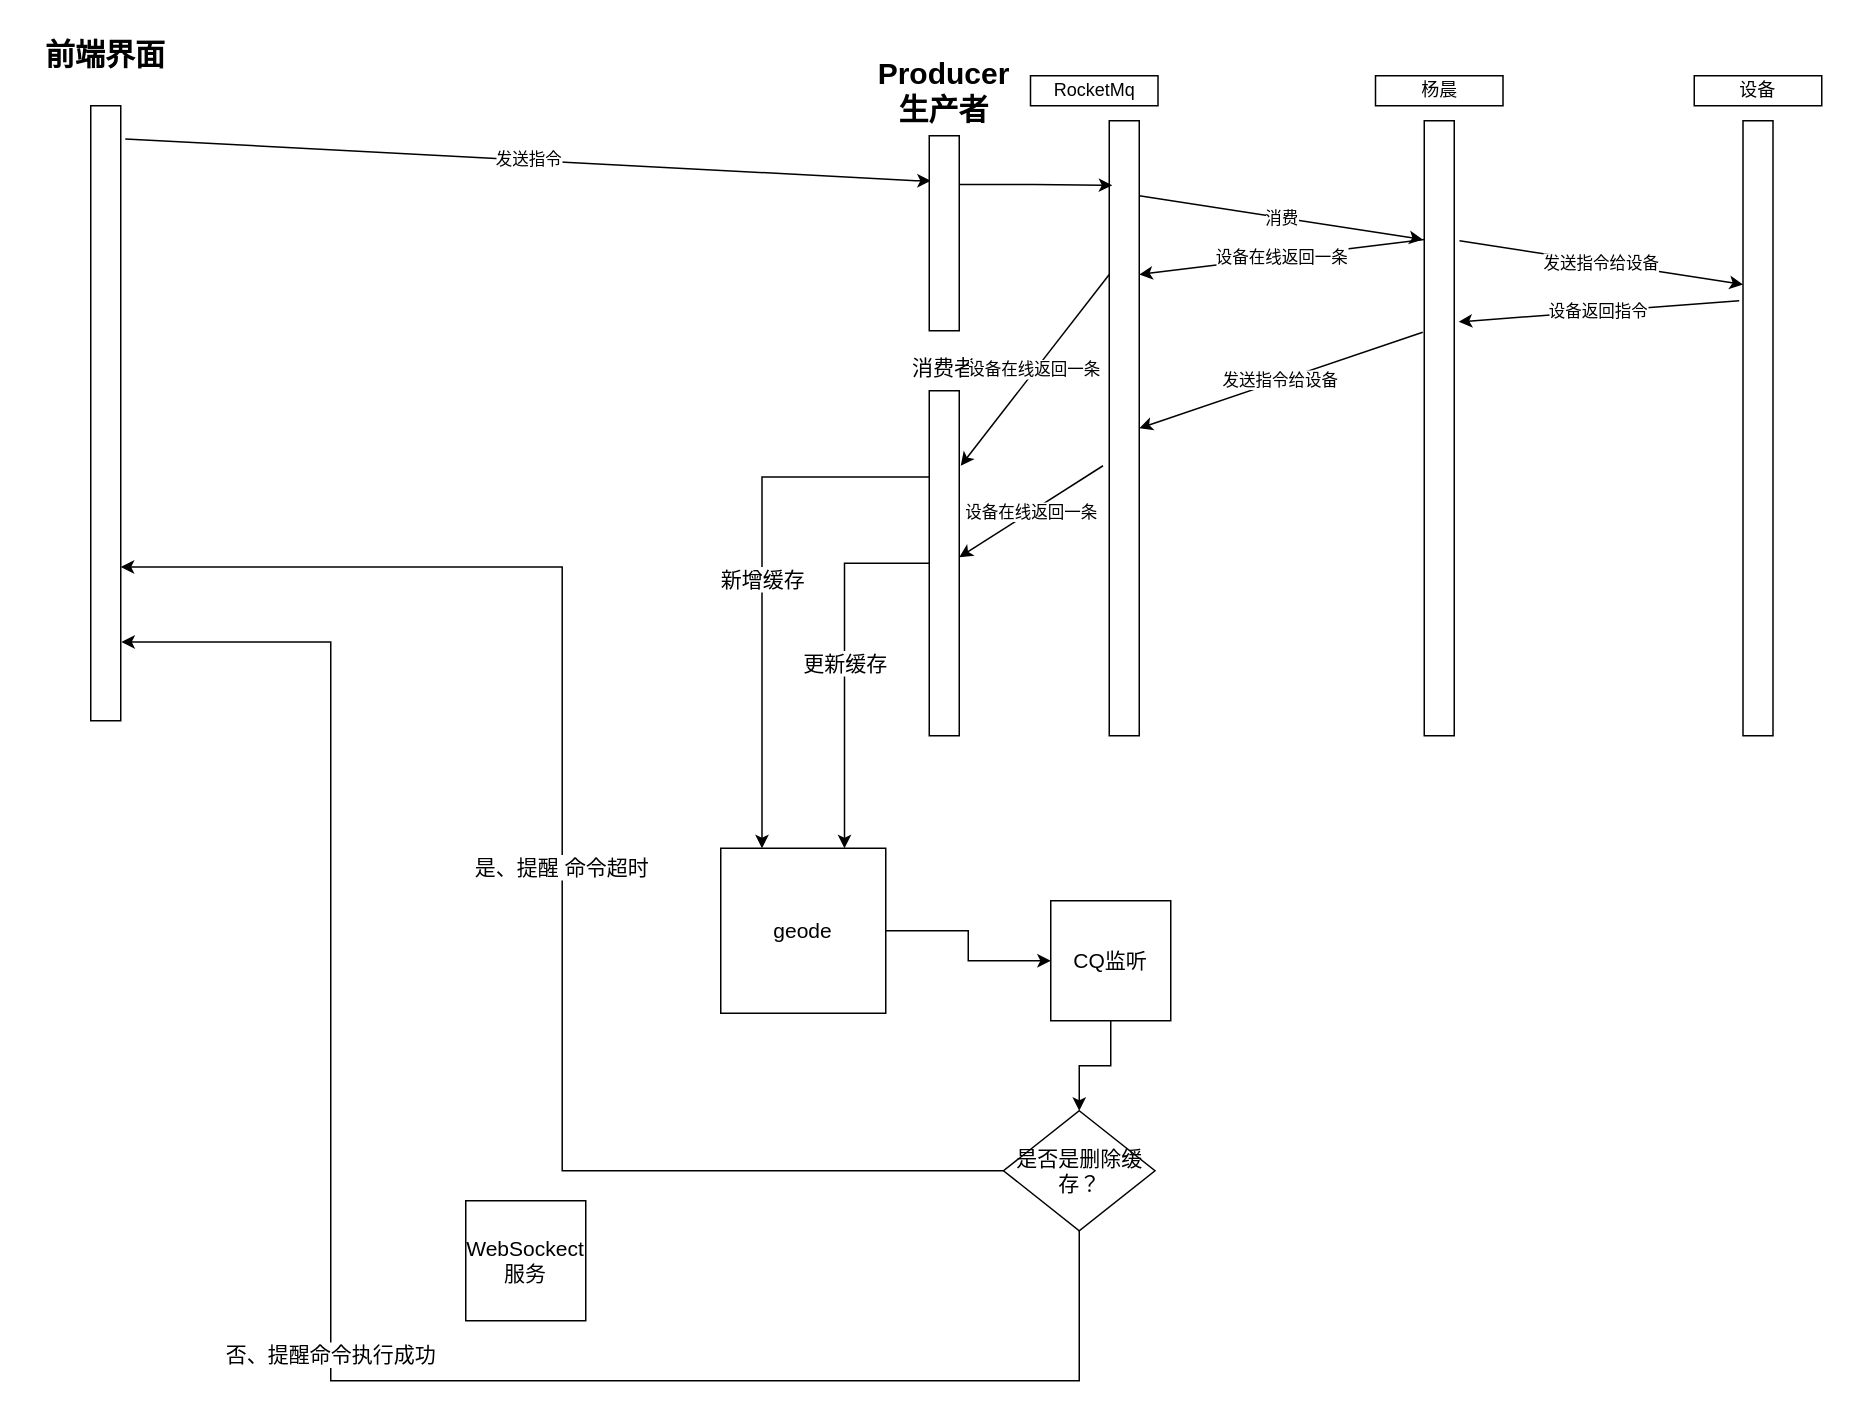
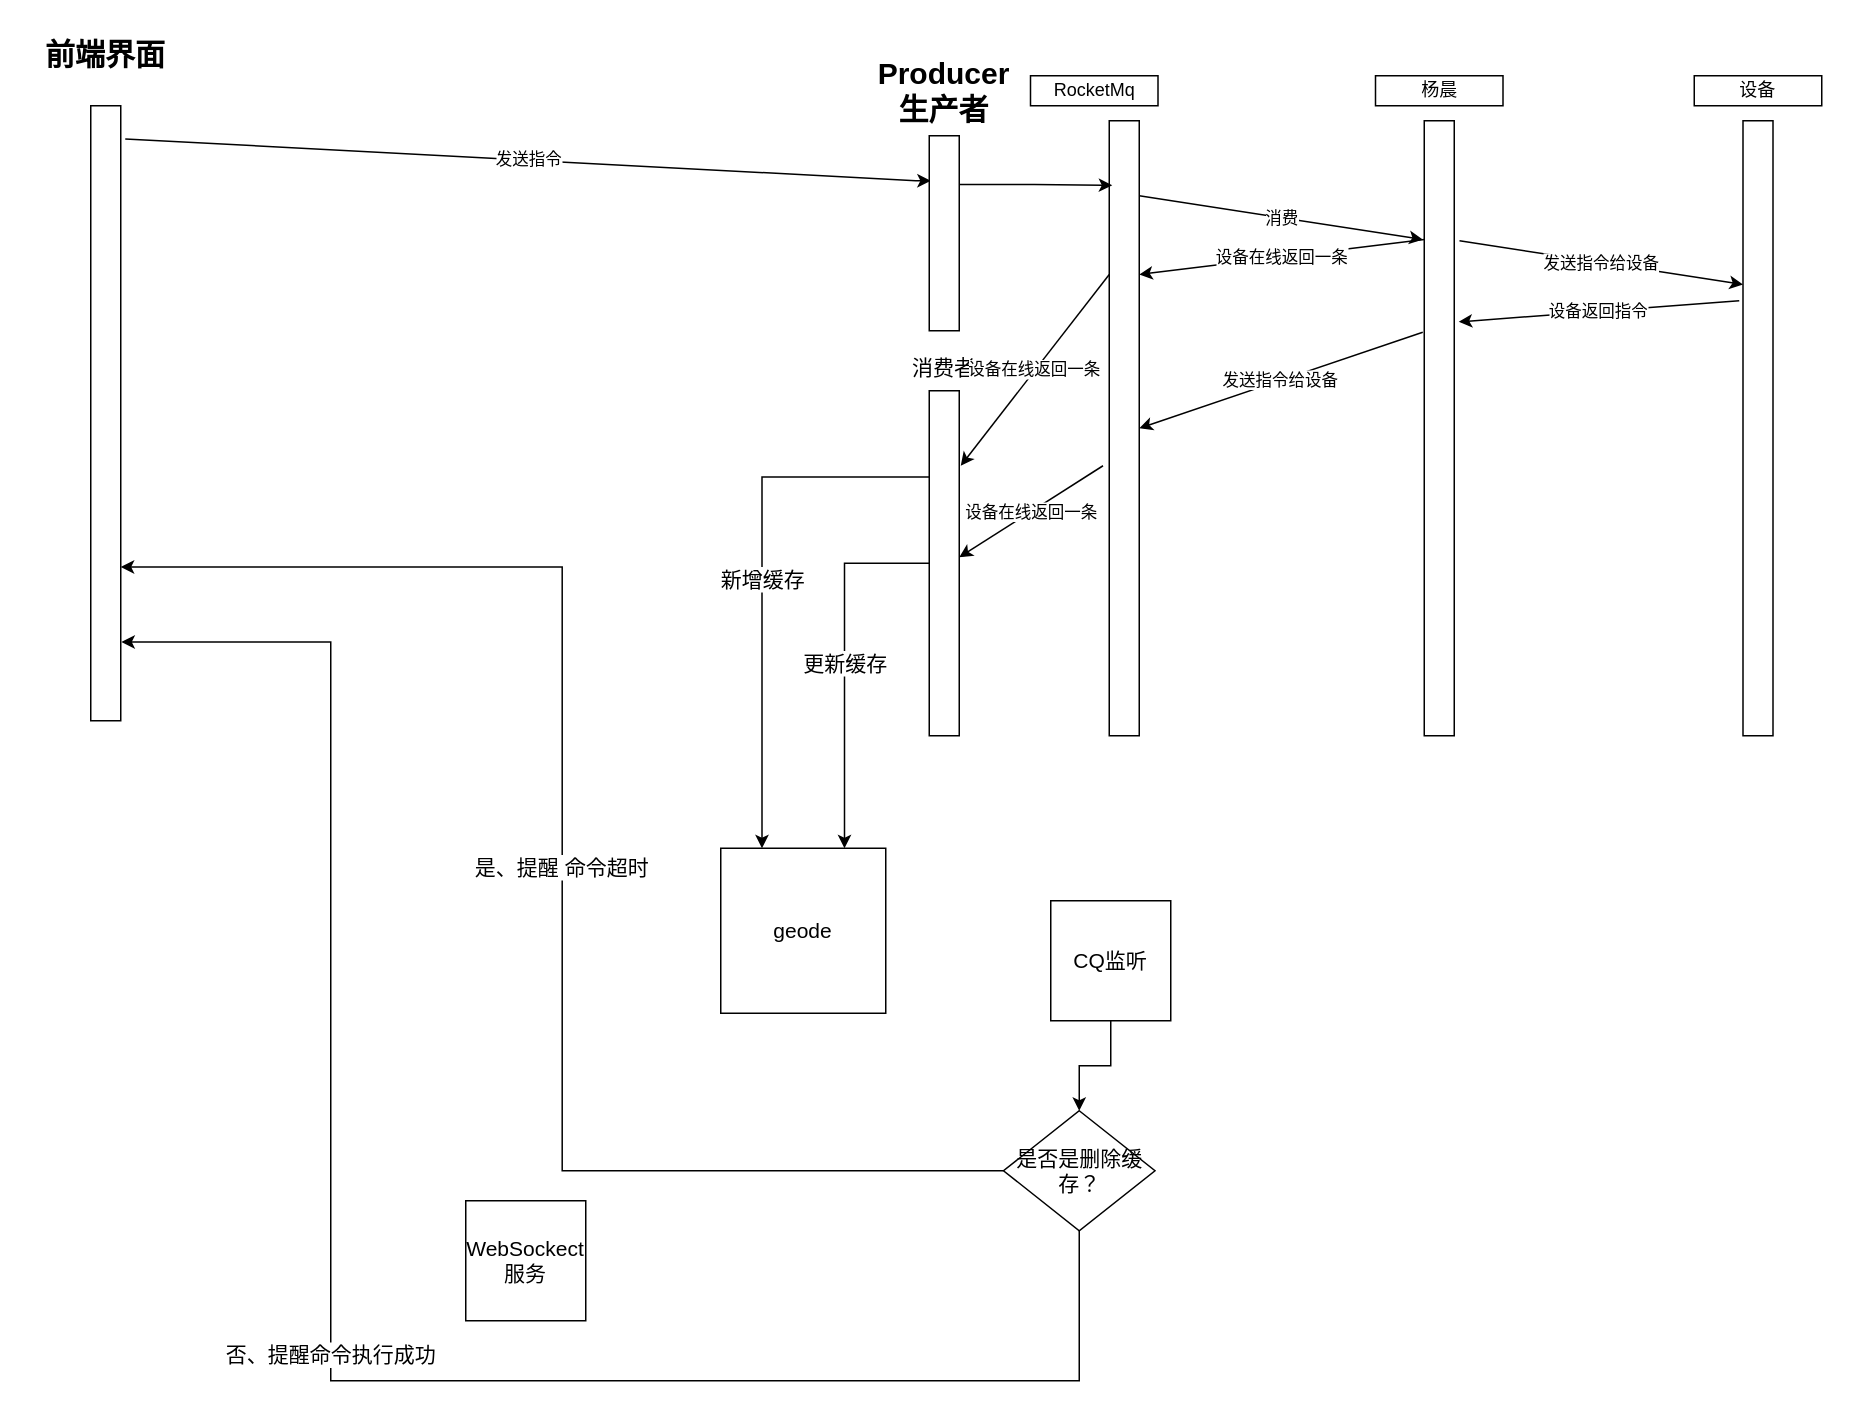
- <mxCell id="24" style="edgeStyle=orthogonalEdgeStyle;rounded=0;orthogonalLoop=1;jettySize=auto;html=1;exitX=1;exitY=0.5;exitDx=0;exitDy=0;entryX=0;entryY=0.5;entryDx=0;entryDy=0;fontSize=14;" edge="1" parent="1" source="25" target="31"><mxGeometry relative="1" as="geometry" /></mxCell>
